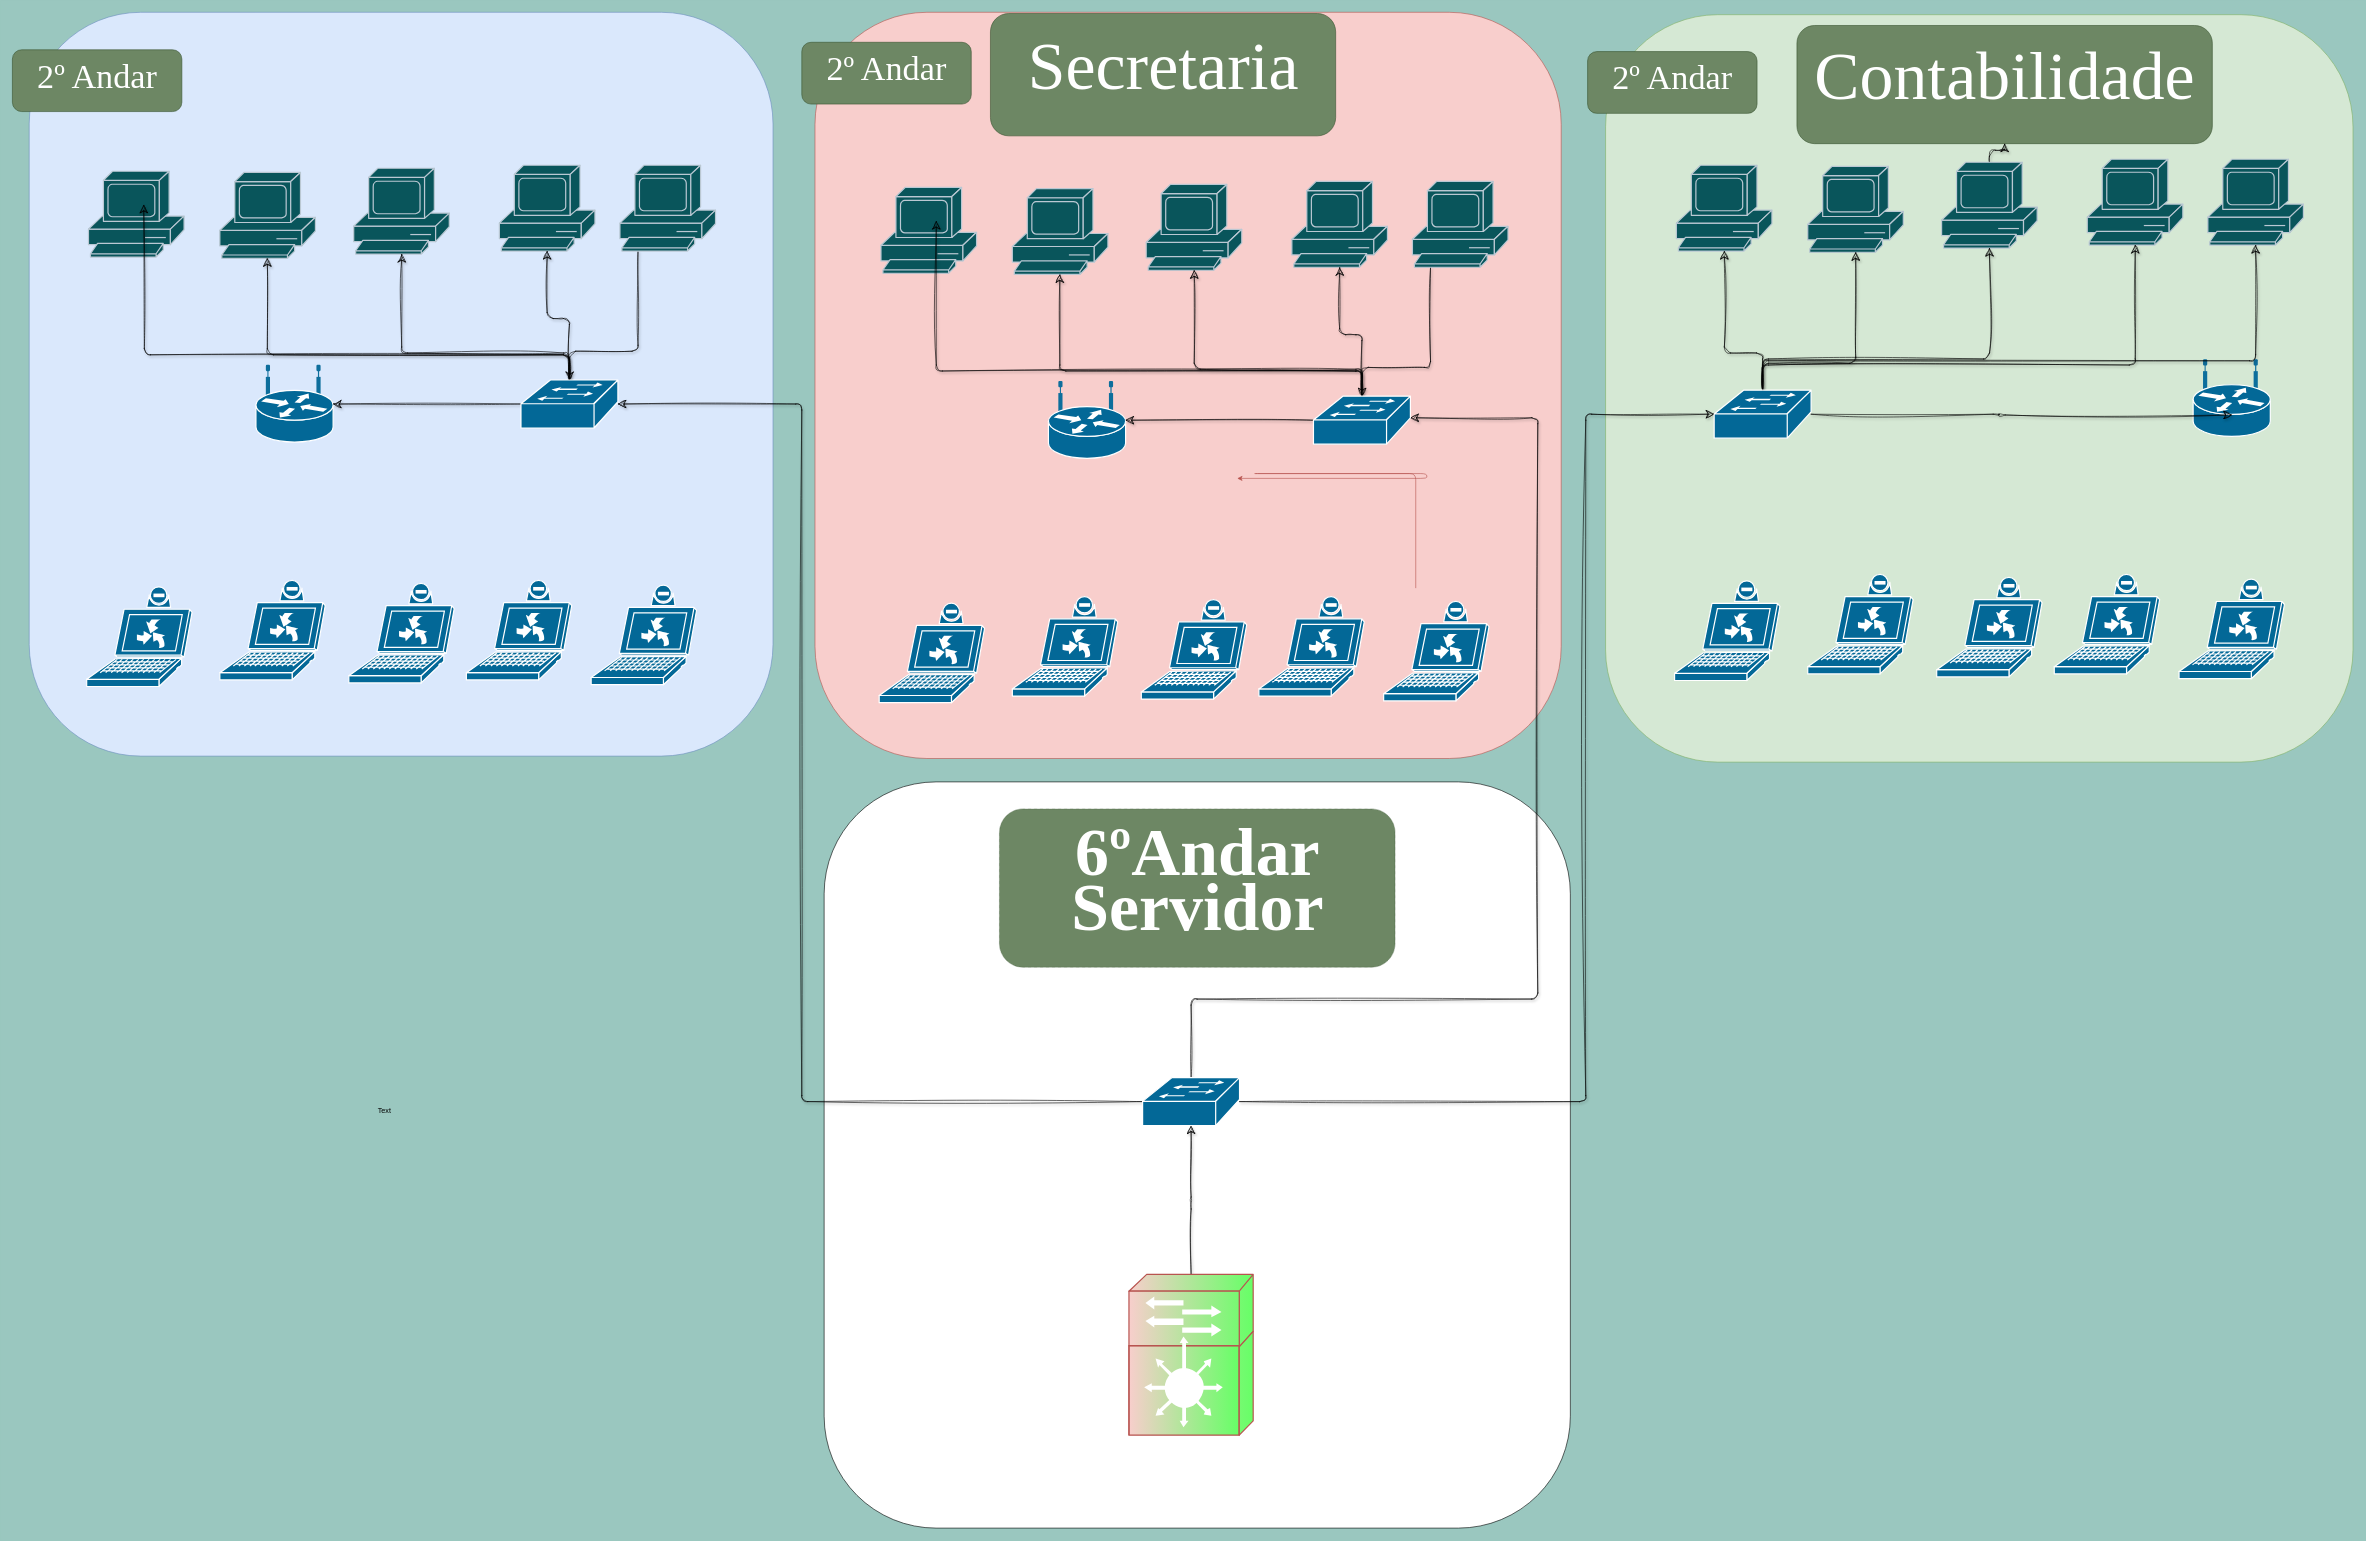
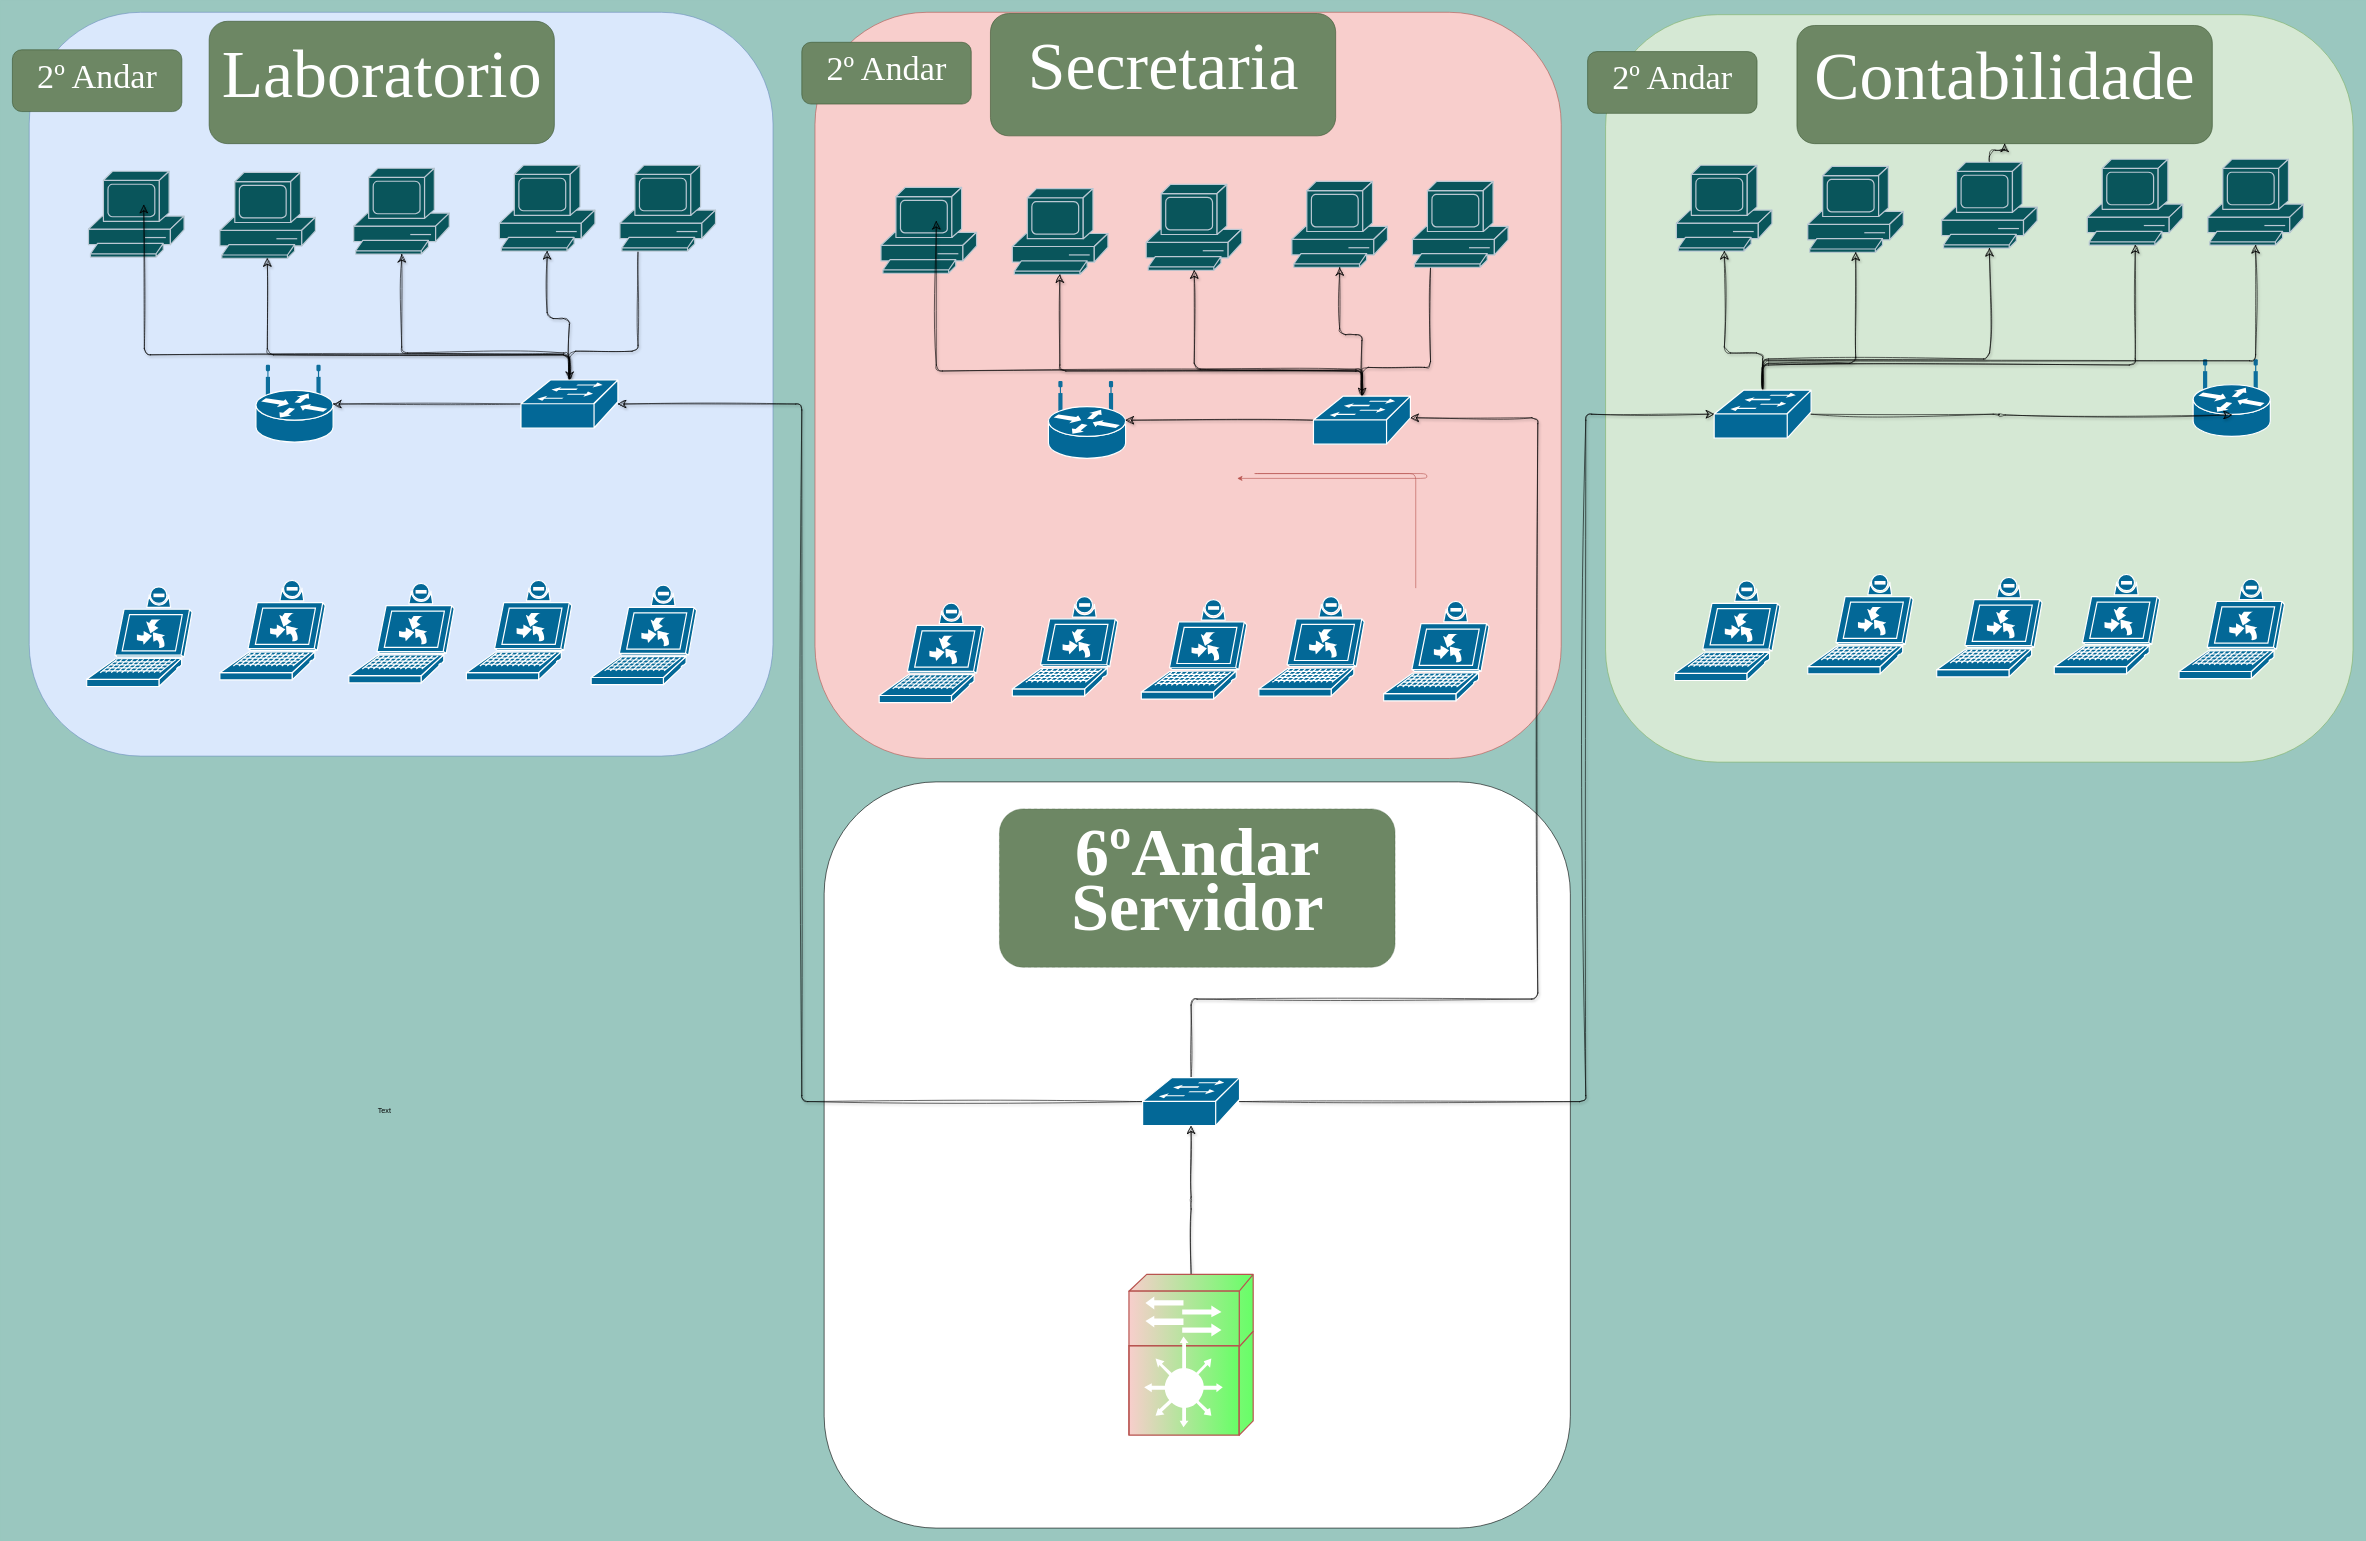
+ <mxCell id="11" value="&lt;h1 style=&quot;line-height: 190%;&quot;&gt;&lt;span style=&quot;font-size: 113px; font-family: &amp;quot;Times New Roman&amp;quot;; background-color: initial; font-weight: normal;&quot;&gt;Laboratorio&lt;/span&gt;&lt;br&gt;&lt;/h1&gt;" style="whiteSpace=wrap;html=1;strokeColor=#3A5431;fontFamily=Helvetica;fontSize=12;fontColor=#ffffff;fillColor=#6d8764;align=center;rounded=1;" vertex="1" parent="1"><mxGeometry x="348" y="35" width="575.5" height="204" as="geometry" /></mxCell>
